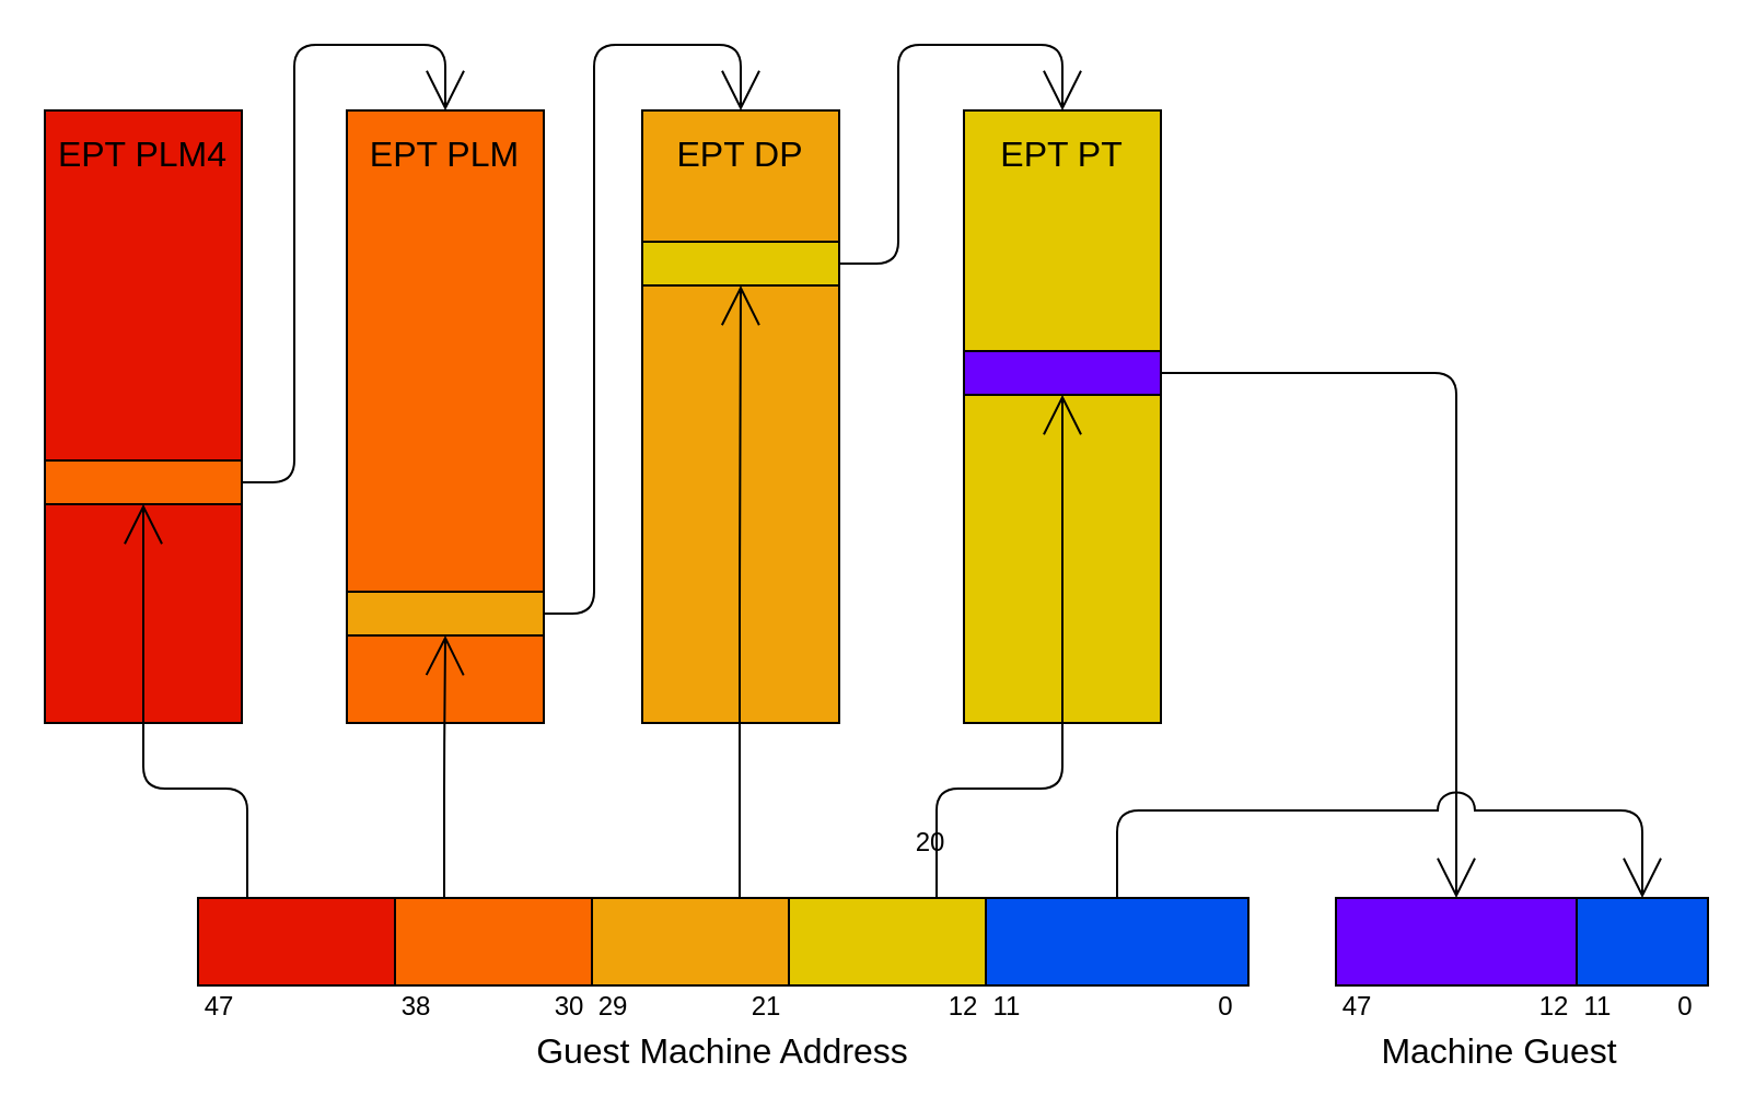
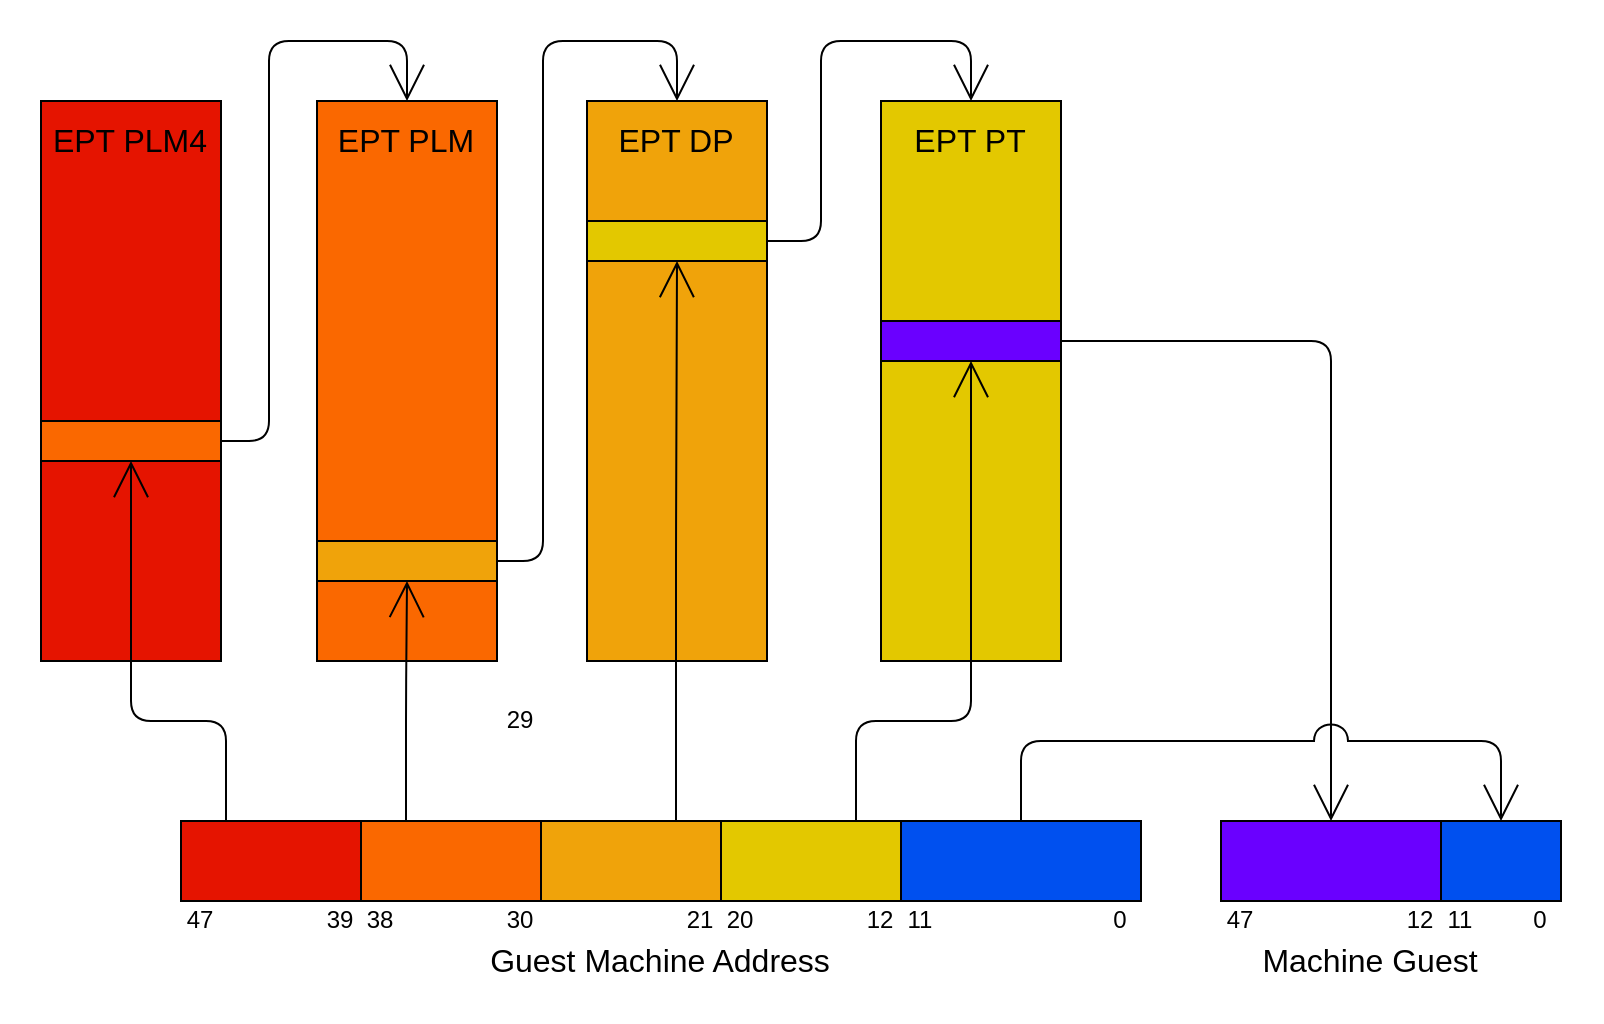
- <mxCell id="7" value="20" style="text;html=1;strokeColor=none;fillColor=none;align=center;verticalAlign=middle;whiteSpace=wrap;rounded=0;" vertex="1" parent="1"><mxGeometry x="415" y="375" width="20" height="20" as="geometry" /></mxCell>
+ <mxCell id="7" value="20" style="text;html=1;strokeColor=none;fillColor=none;align=center;verticalAlign=middle;whiteSpace=wrap;rounded=0;" vertex="1" parent="1"><mxGeometry x="360" y="450" width="20" height="20" as="geometry" /></mxCell>
+ <mxCell id="15" value="39" style="text;html=1;strokeColor=none;fillColor=none;align=center;verticalAlign=middle;whiteSpace=wrap;rounded=0;" vertex="1" parent="1"><mxGeometry x="160" y="450" width="20" height="20" as="geometry" /></mxCell>
- <mxCell id="9" value="29" style="text;html=1;strokeColor=none;fillColor=none;align=center;verticalAlign=middle;whiteSpace=wrap;rounded=0;" vertex="1" parent="1"><mxGeometry x="270" y="450" width="20" height="20" as="geometry" /></mxCell>
+ <mxCell id="9" value="29" style="text;html=1;strokeColor=none;fillColor=none;align=center;verticalAlign=middle;whiteSpace=wrap;rounded=0;" vertex="1" parent="1"><mxGeometry x="250" y="350" width="20" height="20" as="geometry" /></mxCell>
